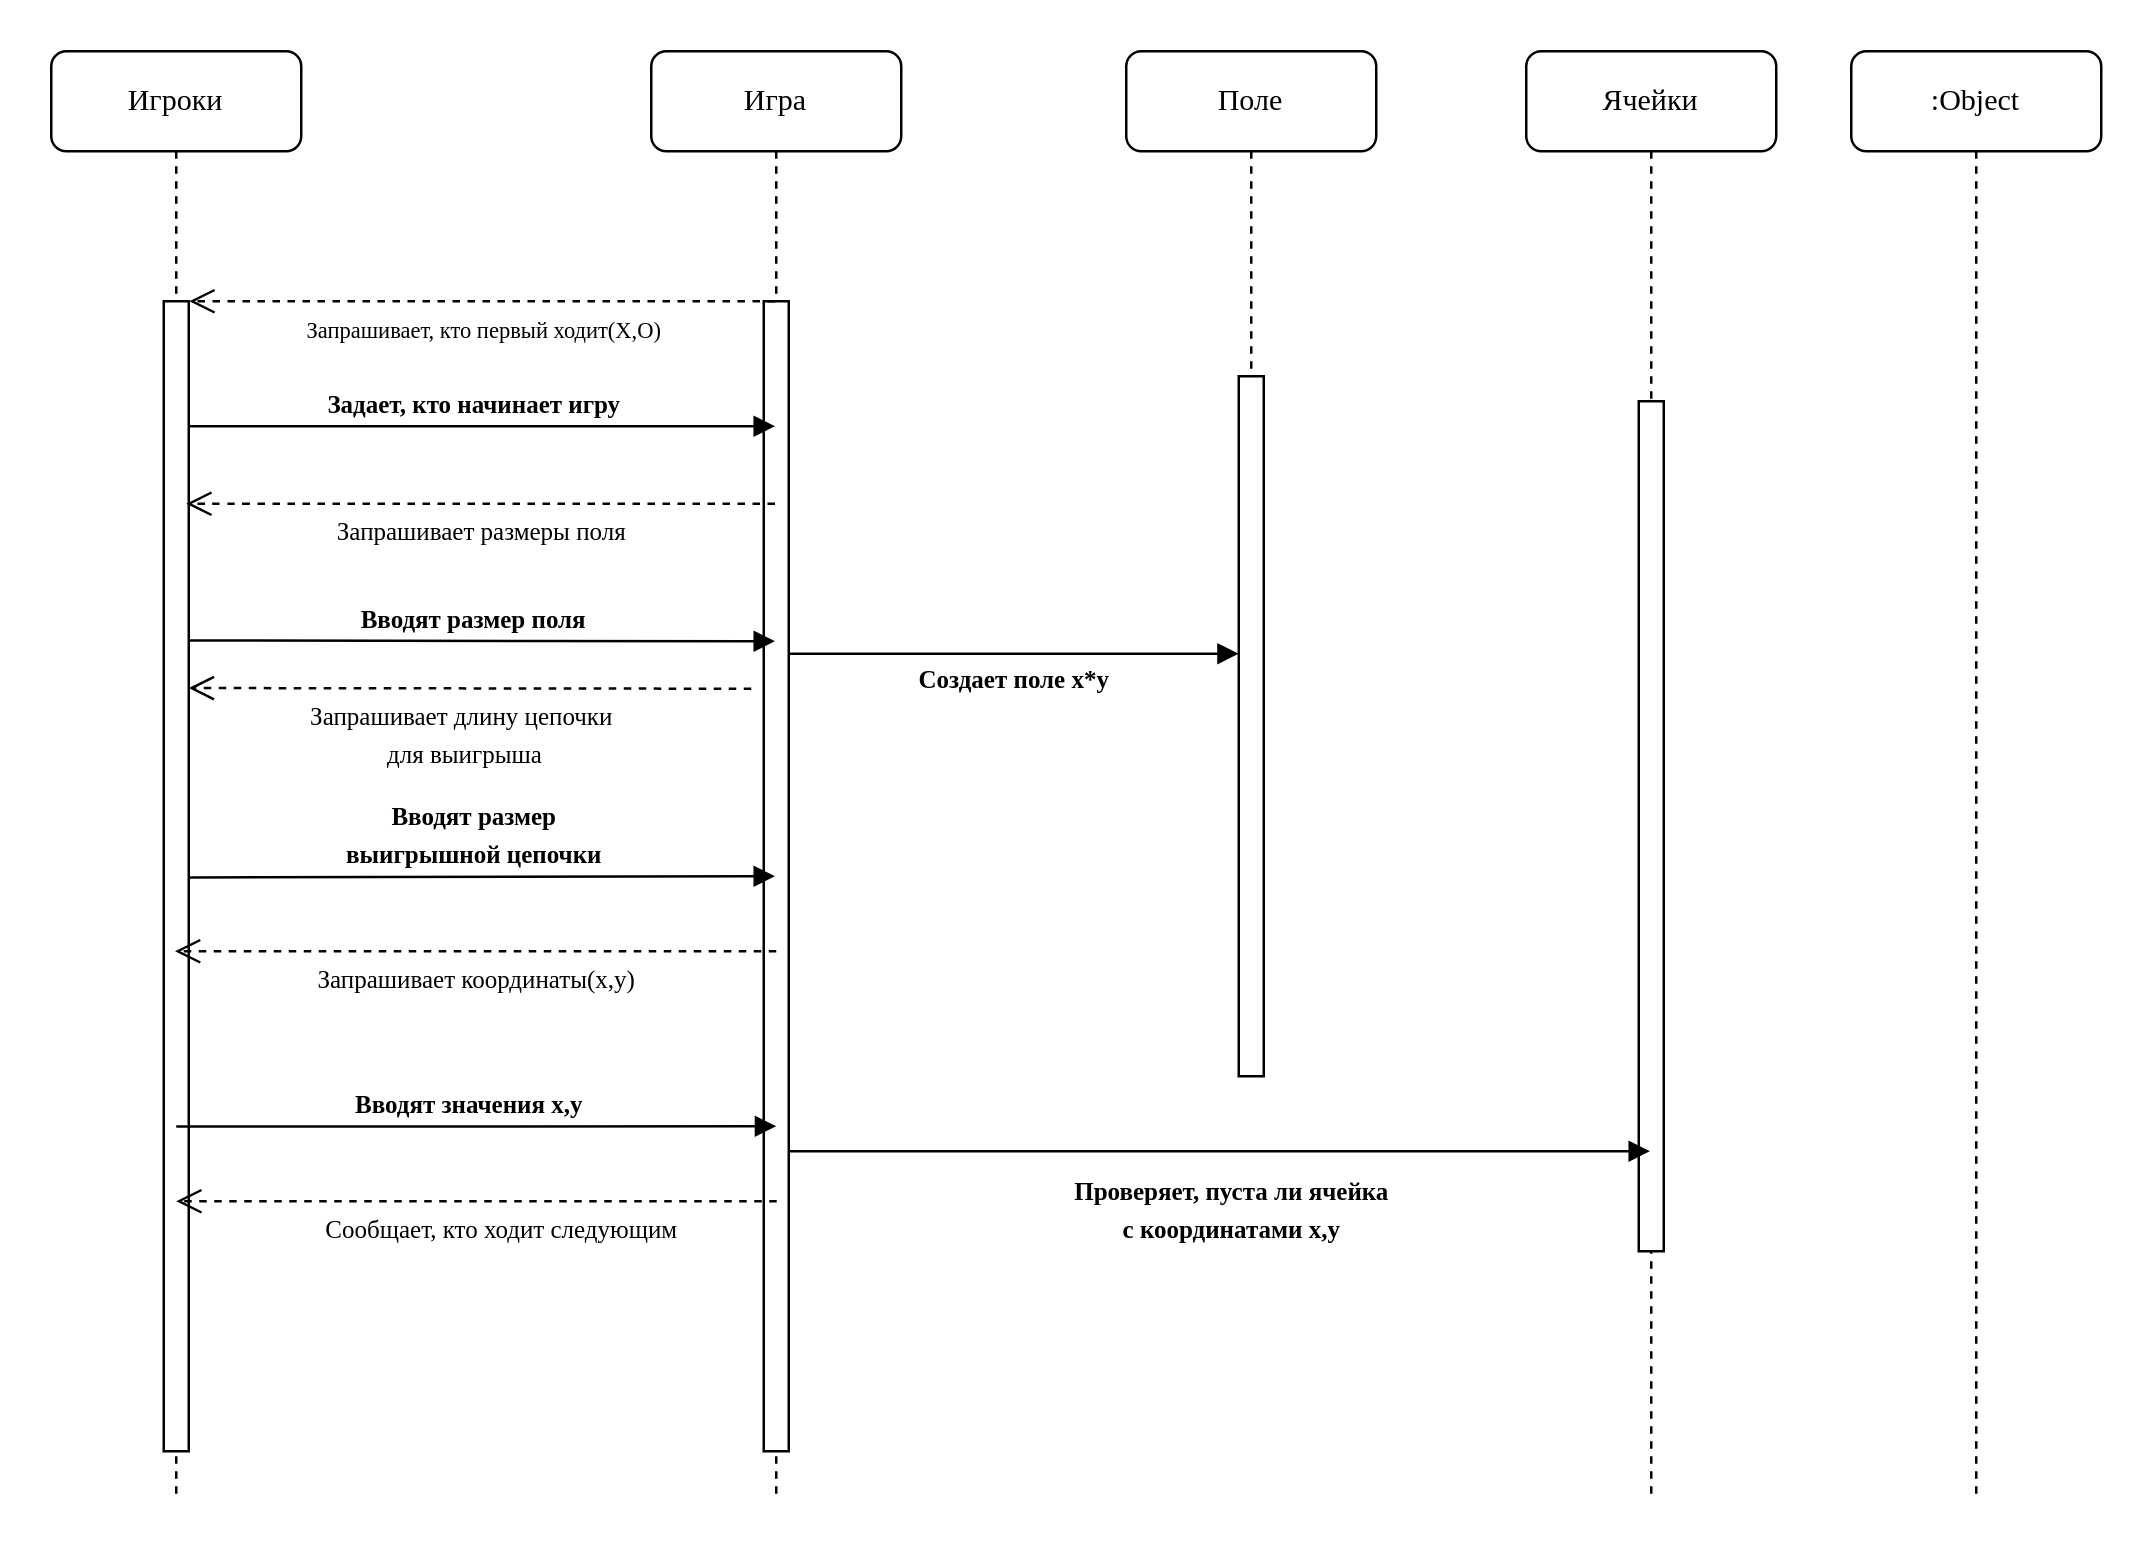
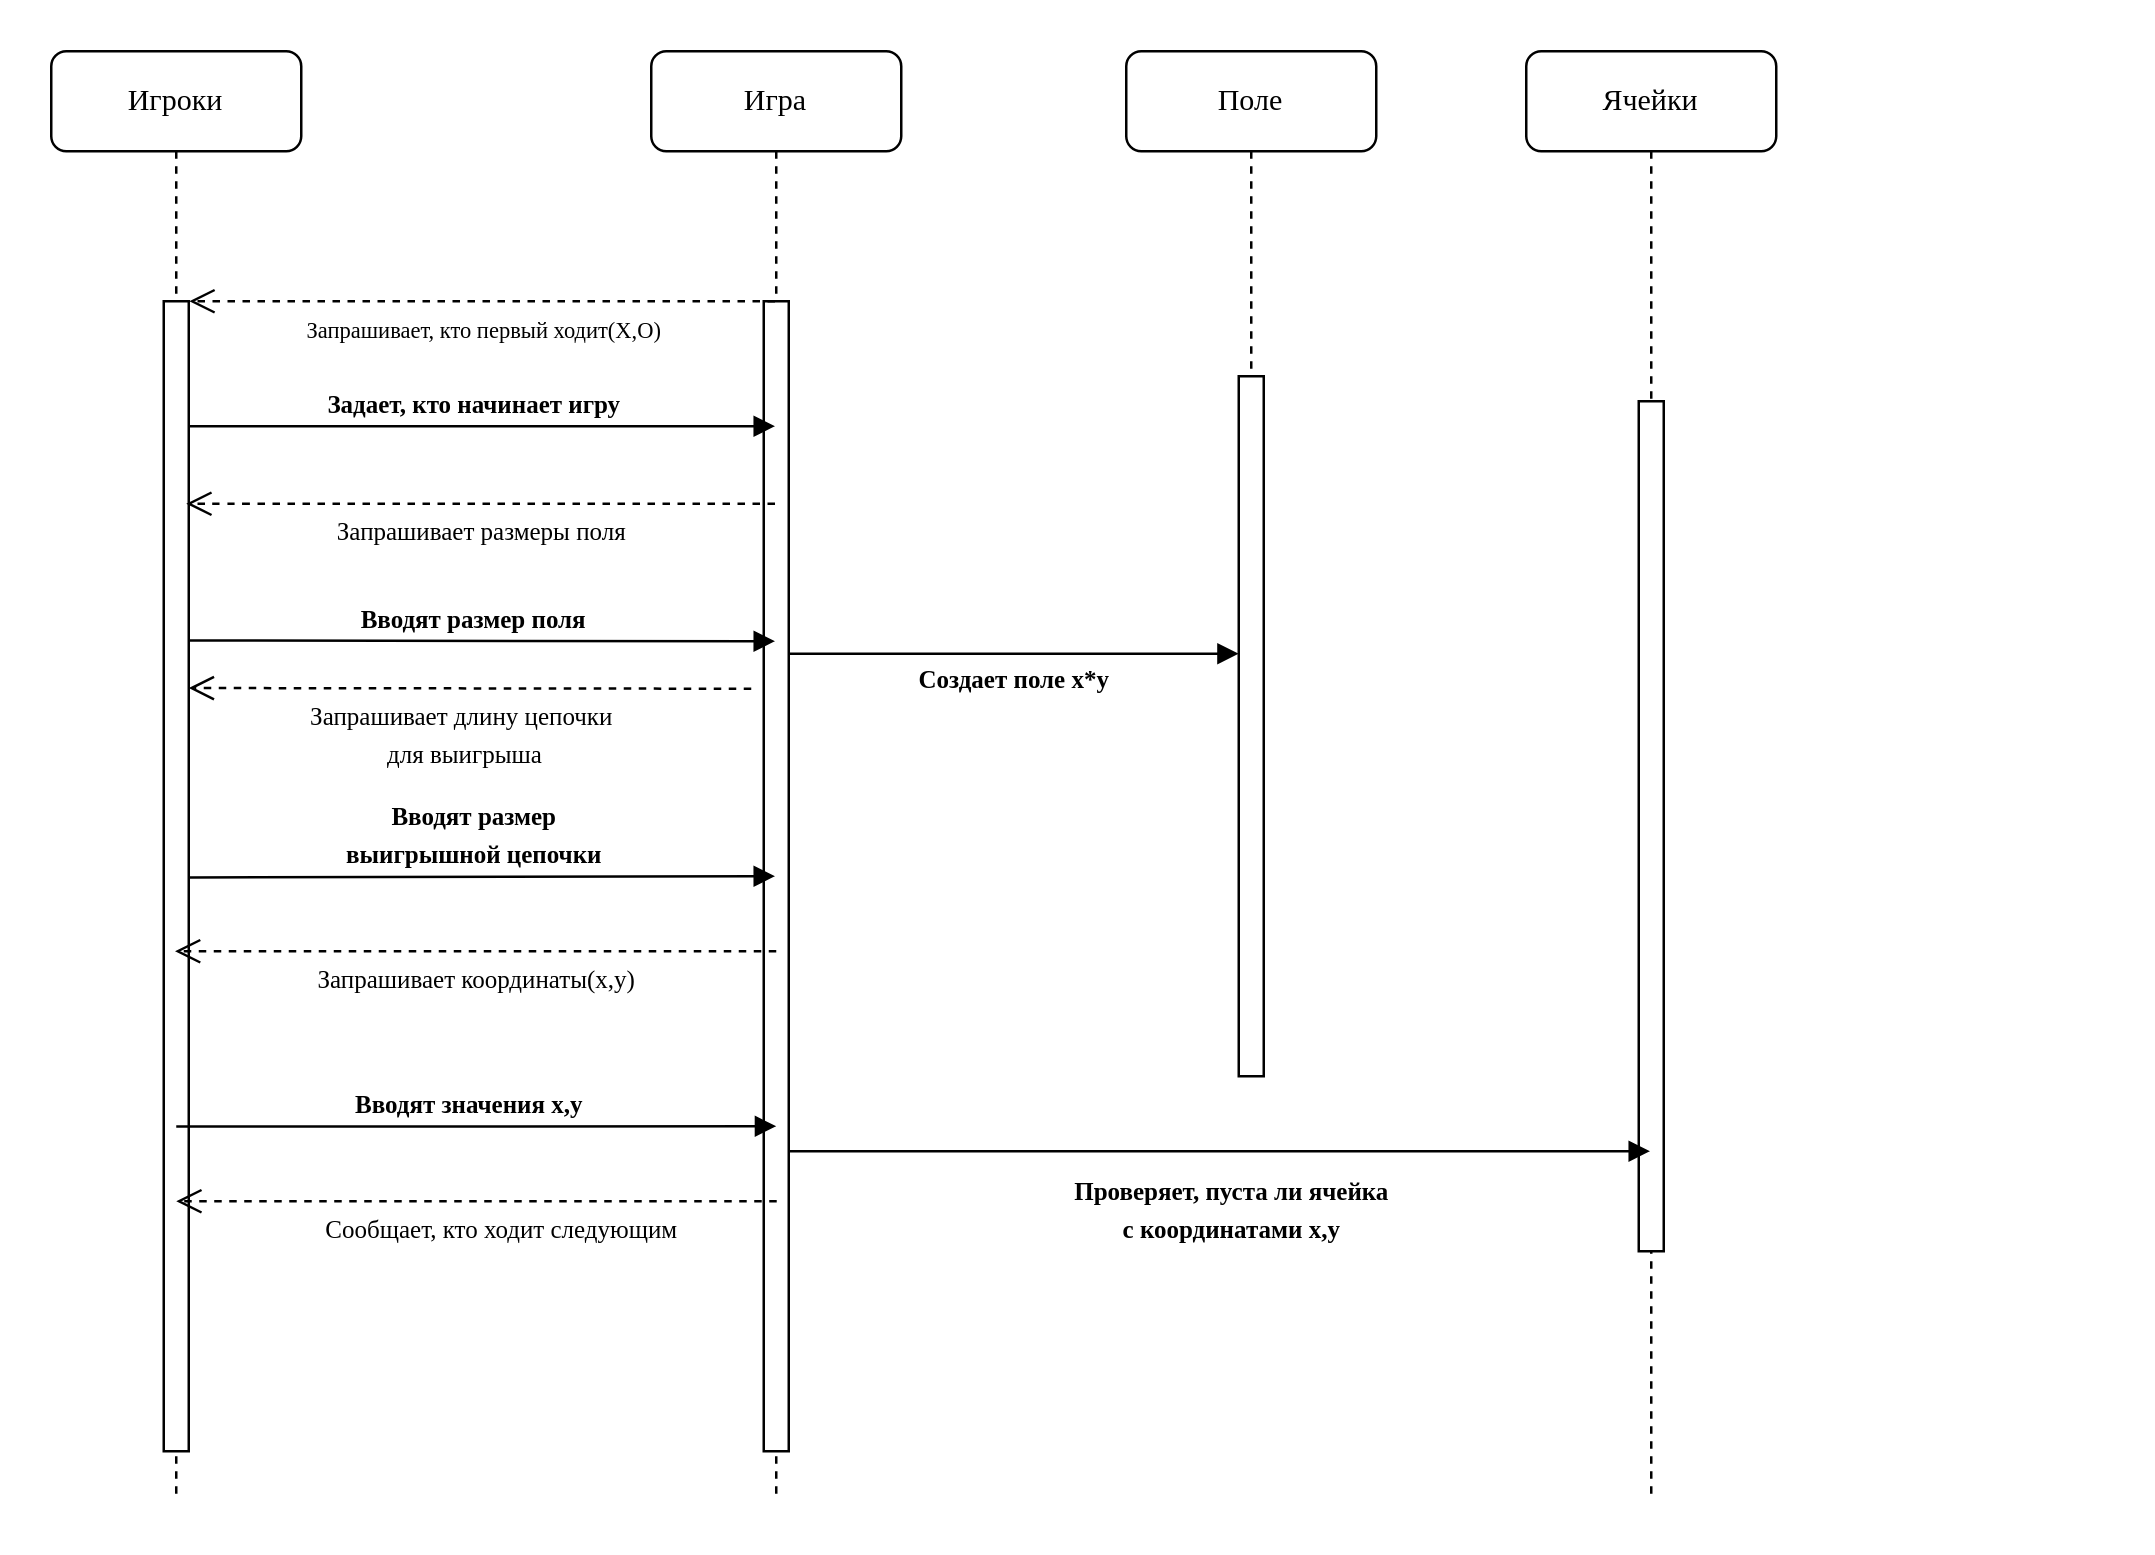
- <mxCell id="8" value=":Object" style="shape=umlLifeline;perimeter=lifelinePerimeter;whiteSpace=wrap;html=1;container=1;collapsible=0;recursiveResize=0;outlineConnect=0;rounded=1;shadow=0;comic=0;labelBackgroundColor=none;strokeWidth=1;fontFamily=Verdana;fontSize=12;align=center;" parent="1" vertex="1"><mxGeometry x="740" y="20" width="100" height="580" as="geometry" /></mxCell>
